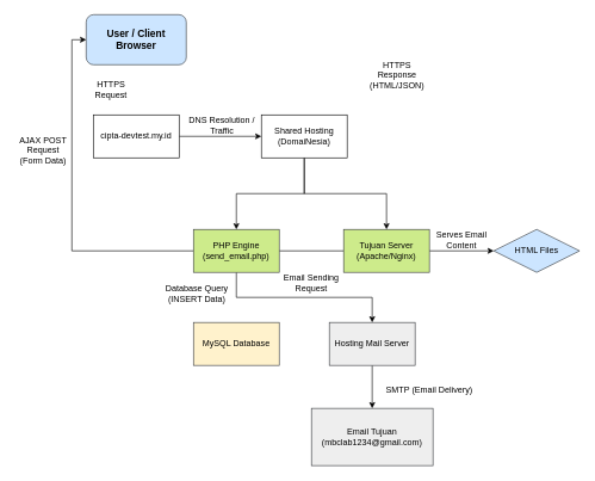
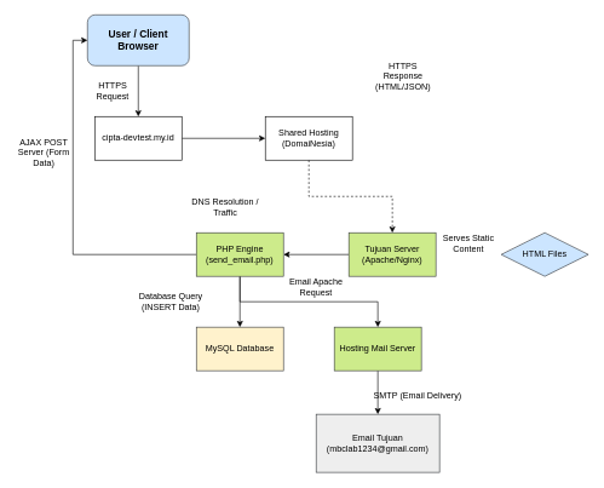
+ <mxCell id="2" style="edgeStyle=orthogonalEdgeStyle;rounded=0;orthogonalLoop=1;jettySize=auto;html=1;exitX=0.5;exitY=1;exitDx=0;exitDy=0;entryX=0.5;entryY=0;entryDx=0;entryDy=0;" parent="1" source="3" target="5" edge="1"><mxGeometry relative="1" as="geometry" /></mxCell>
- <mxCell id="22" value="DNS Resolution / Traffic" style="text;html=1;align=center;verticalAlign=middle;whiteSpace=wrap;rounded=0;" parent="1" vertex="1"><mxGeometry x="260" y="160" width="100" height="30" as="geometry" /></mxCell>
+ <mxCell id="22" value="DNS Resolution / Traffic" style="text;html=1;align=center;verticalAlign=middle;whiteSpace=wrap;rounded=0;" parent="1" vertex="1"><mxGeometry x="260" y="270" width="100" height="30" as="geometry" /></mxCell>
- <mxCell id="24" value="AJAX POST Request (Form Data)" style="text;html=1;align=center;verticalAlign=middle;whiteSpace=wrap;rounded=0;" parent="1" vertex="1"><mxGeometry x="20" y="195" width="80" height="30" as="geometry" /></mxCell>
+ <mxCell id="24" value="AJAX POST Server (Form Data)" style="text;html=1;align=center;verticalAlign=middle;whiteSpace=wrap;rounded=0;" parent="1" vertex="1"><mxGeometry x="20" y="195" width="80" height="30" as="geometry" /></mxCell>
- <mxCell id="6" style="edgeStyle=orthogonalEdgeStyle;rounded=0;orthogonalLoop=1;jettySize=auto;html=1;exitX=0.5;exitY=1;exitDx=0;exitDy=0;entryX=0.5;entryY=0;entryDx=0;entryDy=0;" parent="1" source="8" target="11" edge="1"><mxGeometry relative="1" as="geometry" /></mxCell>
+ <mxCell id="6" style="edgeStyle=orthogonalEdgeStyle;rounded=0;orthogonalLoop=1;jettySize=auto;html=1;exitX=0.5;exitY=1;exitDx=0;exitDy=0;entryX=0.5;entryY=0;entryDx=0;entryDy=0;dashed=1;" parent="1" source="8" target="11" edge="1"><mxGeometry relative="1" as="geometry" /></mxCell>
- <mxCell id="7" style="edgeStyle=orthogonalEdgeStyle;rounded=0;orthogonalLoop=1;jettySize=auto;html=1;exitX=0.5;exitY=1;exitDx=0;exitDy=0;entryX=0.5;entryY=0;entryDx=0;entryDy=0;" parent="1" source="8" target="16" edge="1"><mxGeometry relative="1" as="geometry" /></mxCell>
- <mxCell id="23" value="Serves Email Content" style="text;html=1;align=center;verticalAlign=middle;whiteSpace=wrap;rounded=0;" parent="1" vertex="1"><mxGeometry x="605" y="320" width="80" height="30" as="geometry" /></mxCell>
+ <mxCell id="23" value="Serves Static Content" style="text;html=1;align=center;verticalAlign=middle;whiteSpace=wrap;rounded=0;" parent="1" vertex="1"><mxGeometry x="605" y="320" width="80" height="30" as="geometry" /></mxCell>
- <mxCell id="10" style="edgeStyle=orthogonalEdgeStyle;rounded=0;orthogonalLoop=1;jettySize=auto;html=1;exitX=0;exitY=0.5;exitDx=0;exitDy=0;entryX=1;entryY=0.5;entryDx=0;entryDy=0;endArrow=none;" parent="1" source="11" target="16" edge="1"><mxGeometry relative="1" as="geometry" /></mxCell>
+ <mxCell id="10" style="edgeStyle=orthogonalEdgeStyle;rounded=0;orthogonalLoop=1;jettySize=auto;html=1;exitX=0;exitY=0.5;exitDx=0;exitDy=0;entryX=1;entryY=0.5;entryDx=0;entryDy=0;" parent="1" source="11" target="16" edge="1"><mxGeometry relative="1" as="geometry" /></mxCell>
- <mxCell id="9" style="edgeStyle=orthogonalEdgeStyle;rounded=0;orthogonalLoop=1;jettySize=auto;html=1;exitX=1;exitY=0.5;exitDx=0;exitDy=0;entryX=0;entryY=0.5;entryDx=0;entryDy=0;" parent="1" source="11" target="12" edge="1"><mxGeometry relative="1" as="geometry" /></mxCell>
- <mxCell id="26" value="Email Sending Request" style="text;html=1;align=center;verticalAlign=middle;whiteSpace=wrap;rounded=0;" parent="1" vertex="1"><mxGeometry x="390" y="380" width="90" height="30" as="geometry" /></mxCell>
+ <mxCell id="26" value="Email Apache Request" style="text;html=1;align=center;verticalAlign=middle;whiteSpace=wrap;rounded=0;" parent="1" vertex="1"><mxGeometry x="390" y="380" width="90" height="30" as="geometry" /></mxCell>
- <mxCell id="25" value="Database Query (INSERT Data)" style="text;html=1;align=center;verticalAlign=middle;whiteSpace=wrap;rounded=0;" parent="1" vertex="1"><mxGeometry x="230" y="395" width="90" height="30" as="geometry" /></mxCell>
+ <mxCell id="25" value="Database Query (INSERT Data)" style="text;html=1;align=center;verticalAlign=middle;whiteSpace=wrap;rounded=0;" parent="1" vertex="1"><mxGeometry x="190" y="400" width="90" height="30" as="geometry" /></mxCell>
+ <mxCell id="14" style="edgeStyle=orthogonalEdgeStyle;rounded=0;orthogonalLoop=1;jettySize=auto;html=1;exitX=0.5;exitY=1;exitDx=0;exitDy=0;entryX=0.5;entryY=0;entryDx=0;entryDy=0;" parent="1" source="16" target="17" edge="1"><mxGeometry relative="1" as="geometry" /></mxCell>
- <mxCell id="19" value="Hosting Mail Server" style="rounded=0;whiteSpace=wrap;html=1;fillColor=#eeeeee;strokeColor=#36393d;" parent="1" vertex="1"><mxGeometry x="460" y="450" width="120" height="60" as="geometry" /></mxCell>
+ <mxCell id="19" value="Hosting Mail Server" style="rounded=0;whiteSpace=wrap;html=1;fillColor=#cdeb8b;strokeColor=#36393d;" parent="1" vertex="1"><mxGeometry x="460" y="450" width="120" height="60" as="geometry" /></mxCell>
- <mxCell id="27" value="SMTP (Email Delivery)" style="text;html=1;align=center;verticalAlign=middle;whiteSpace=wrap;rounded=0;" parent="1" vertex="1"><mxGeometry x="530" y="530" width="140" height="30" as="geometry" /></mxCell>
+ <mxCell id="27" value="SMTP (Email Delivery)" style="text;html=1;align=center;verticalAlign=middle;whiteSpace=wrap;rounded=0;" parent="1" vertex="1"><mxGeometry x="505" y="530" width="140" height="30" as="geometry" /></mxCell>
